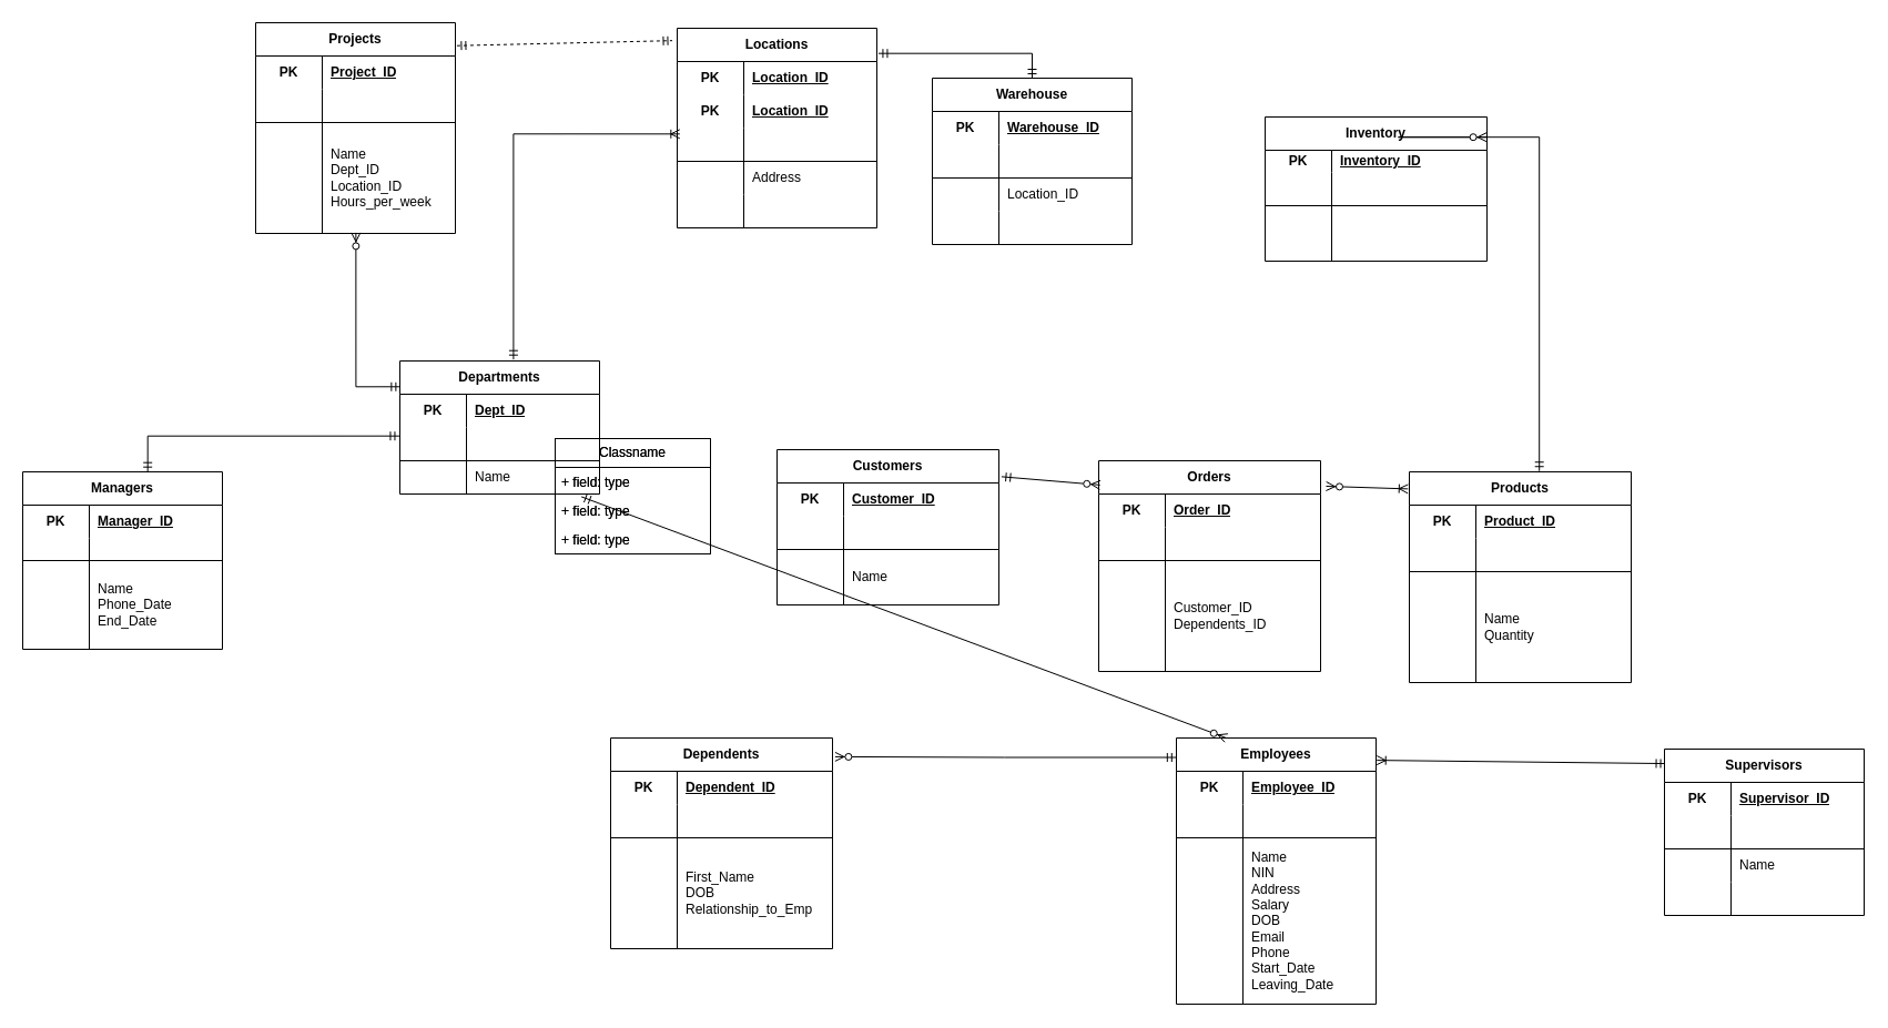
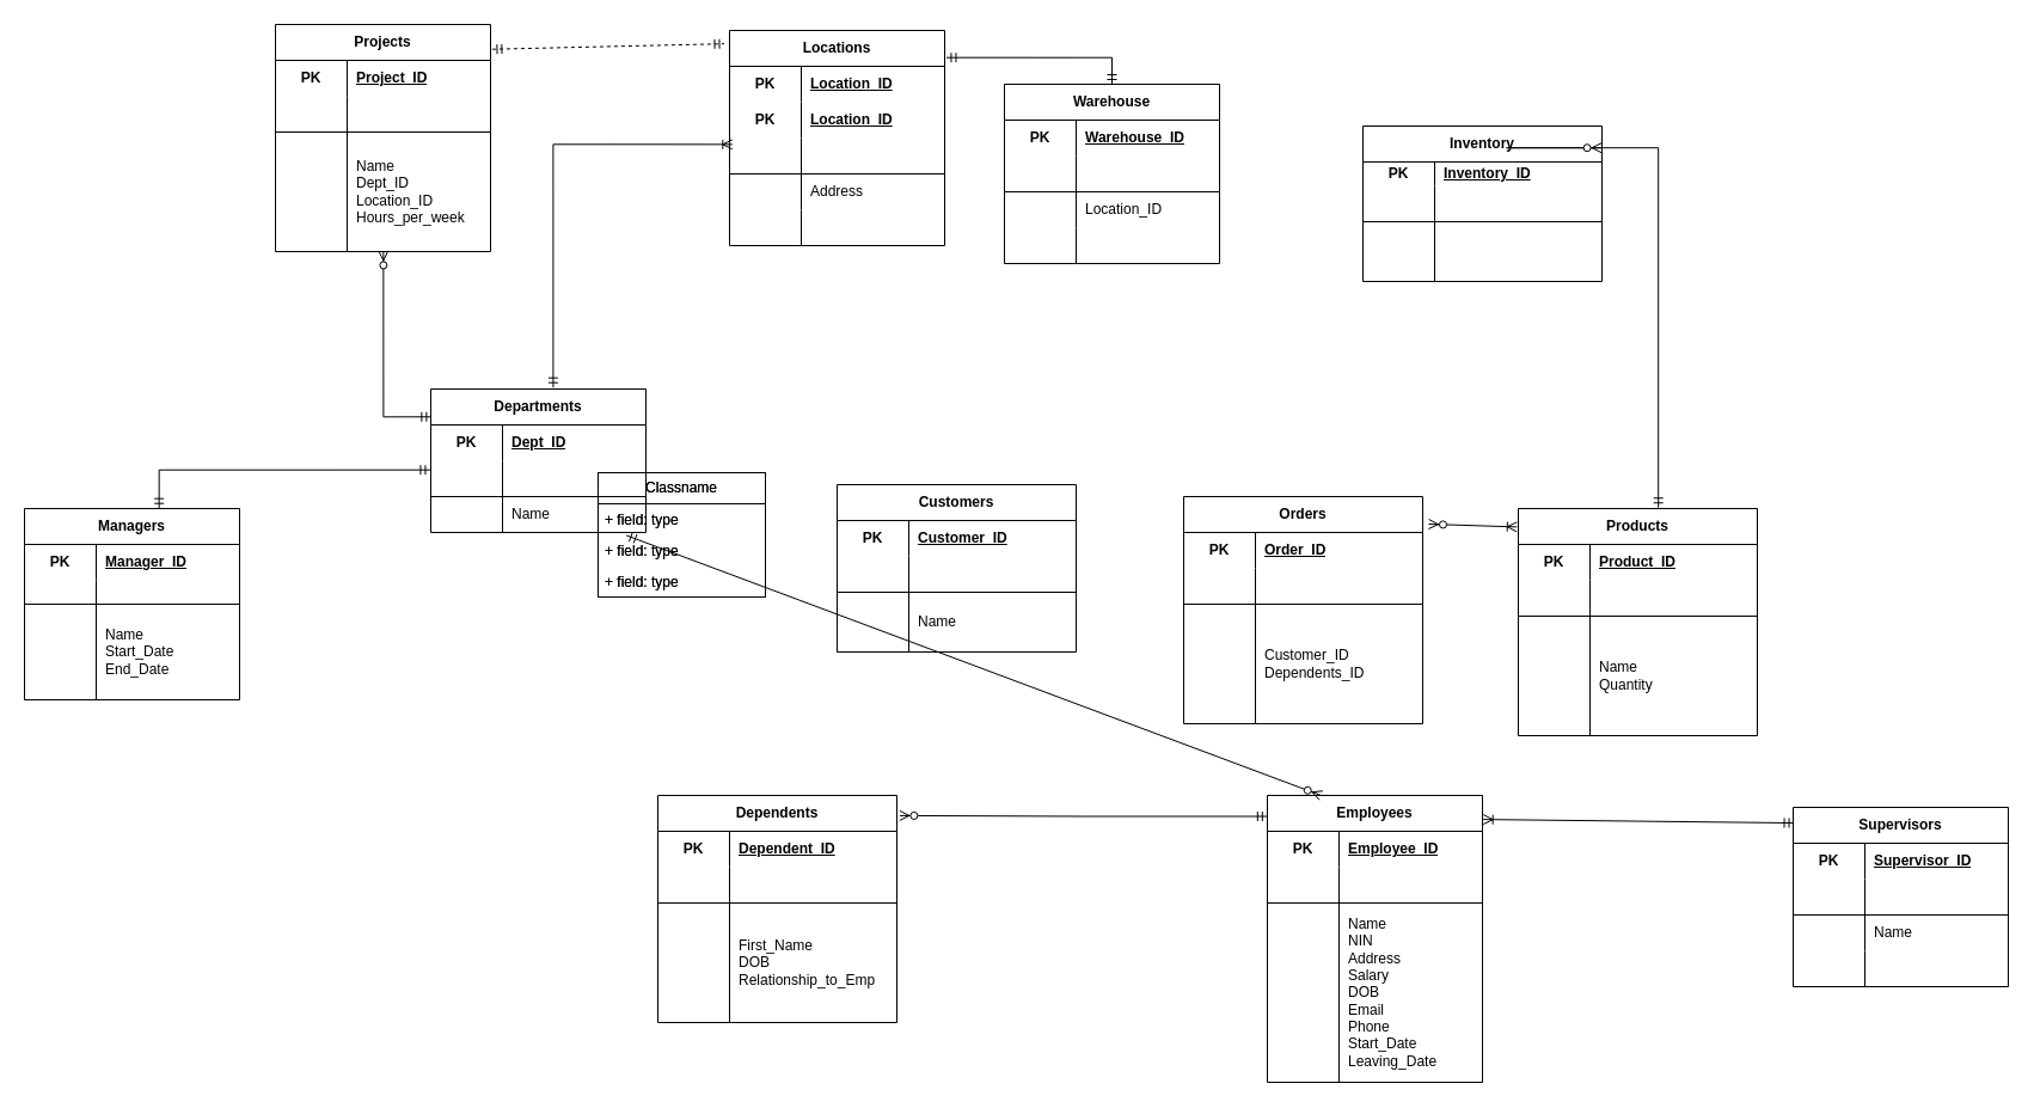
- <mxCell id="129" value="" style="fontSize=12;html=1;endArrow=ERzeroToMany;startArrow=ERmandOne;rounded=0;exitX=1.012;exitY=0.174;exitDx=0;exitDy=0;exitPerimeter=0;entryX=0.006;entryY=0.115;entryDx=0;entryDy=0;entryPerimeter=0;" parent="1" source="81" target="91" edge="1"><mxGeometry width="100" height="100" relative="1" as="geometry"><mxPoint x="1020" y="965.833" as="sourcePoint" /><mxPoint x="1140" y="825" as="targetPoint" /></mxGeometry></mxCell>
- <mxCell id="47" value="&lt;div&gt;&lt;span style=&quot;background-color: initial;&quot;&gt;Name&lt;/span&gt;&lt;br&gt;&lt;/div&gt;Phone_Date&lt;div&gt;End_Date&lt;/div&gt;" style="shape=partialRectangle;connectable=0;fillColor=none;top=0;left=0;bottom=0;right=0;align=left;spacingLeft=6;overflow=hidden;html=1;whiteSpace=wrap;" parent="45" vertex="1"><mxGeometry x="60" width="120" height="80" as="geometry"><mxRectangle width="120" height="80" as="alternateBounds" /></mxGeometry></mxCell>
+ <mxCell id="47" value="&lt;div&gt;&lt;span style=&quot;background-color: initial;&quot;&gt;Name&lt;/span&gt;&lt;br&gt;&lt;/div&gt;Start_Date&lt;div&gt;End_Date&lt;/div&gt;" style="shape=partialRectangle;connectable=0;fillColor=none;top=0;left=0;bottom=0;right=0;align=left;spacingLeft=6;overflow=hidden;html=1;whiteSpace=wrap;" parent="45" vertex="1"><mxGeometry x="60" width="120" height="80" as="geometry"><mxRectangle width="120" height="80" as="alternateBounds" /></mxGeometry></mxCell>
